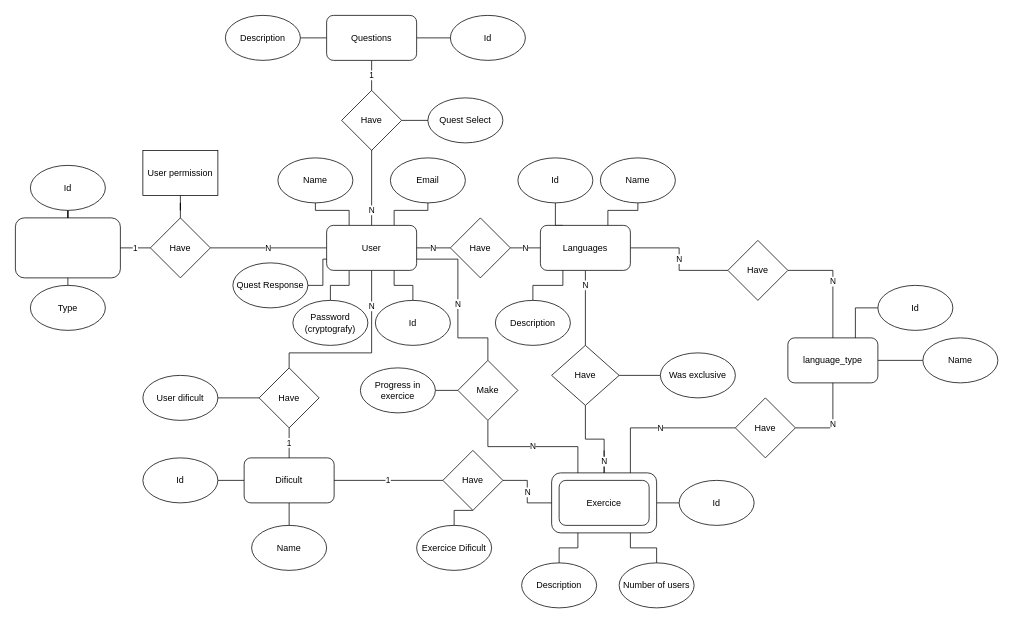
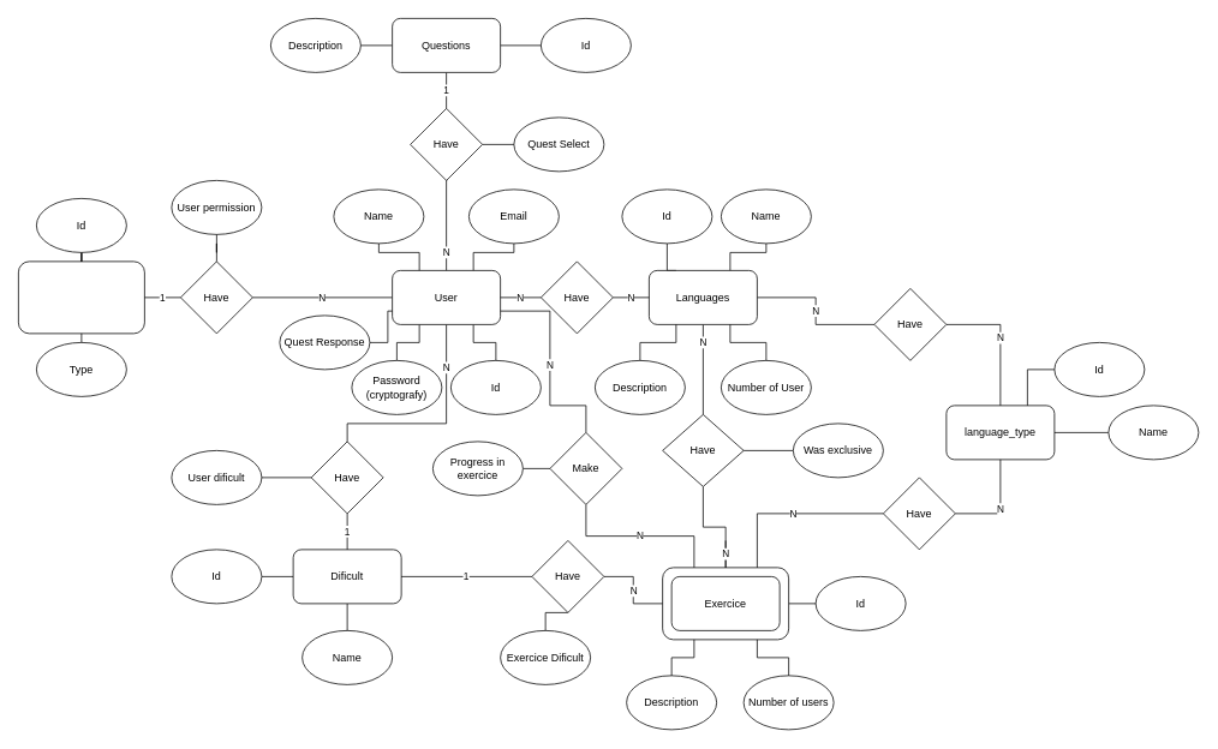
- <mxCell id="10" value="User permission" style="whiteSpace=wrap;html=1;rounded=0;" parent="1" vertex="1"><mxGeometry x="190" y="200" width="100" height="60" as="geometry" /></mxCell>
+ <mxCell id="10" value="User permission" style="ellipse;whiteSpace=wrap;html=1;" parent="1" vertex="1"><mxGeometry x="190" y="200" width="100" height="60" as="geometry" /></mxCell>
+ <mxCell id="46" style="edgeStyle=orthogonalEdgeStyle;rounded=0;orthogonalLoop=1;jettySize=auto;html=1;exitX=0.5;exitY=0;exitDx=0;exitDy=0;entryX=0.75;entryY=1;entryDx=0;entryDy=0;endArrow=none;endFill=0;" parent="1" source="47" target="26" edge="1"><mxGeometry relative="1" as="geometry" /></mxCell>
+ <mxCell id="47" value="Number of User" style="ellipse;whiteSpace=wrap;html=1;" parent="1" vertex="1"><mxGeometry x="800" y="400" width="100" height="60" as="geometry" /></mxCell>
